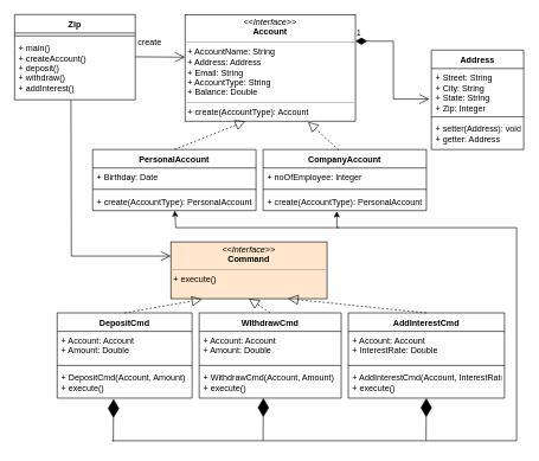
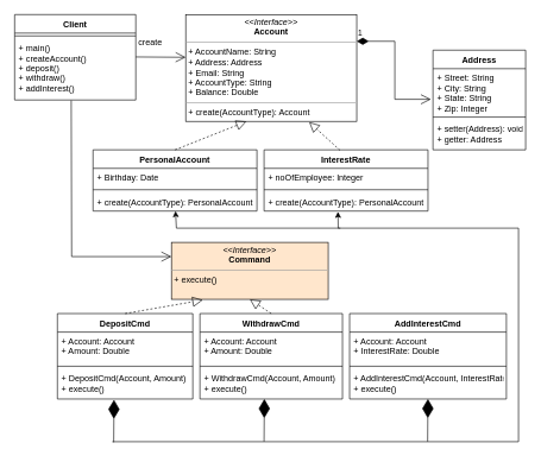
- <mxCell id="33" value="Zip" style="swimlane;fontStyle=1;align=center;verticalAlign=top;childLayout=stackLayout;horizontal=1;startSize=26;horizontalStack=0;resizeParent=1;resizeParentMax=0;resizeLast=0;collapsible=1;marginBottom=0;" parent="1" vertex="1"><mxGeometry x="20" y="20" width="170" height="120" as="geometry" /></mxCell>
+ <mxCell id="33" value="Client" style="swimlane;fontStyle=1;align=center;verticalAlign=top;childLayout=stackLayout;horizontal=1;startSize=26;horizontalStack=0;resizeParent=1;resizeParentMax=0;resizeLast=0;collapsible=1;marginBottom=0;" parent="1" vertex="1"><mxGeometry x="20" y="20" width="170" height="120" as="geometry" /></mxCell>
- <mxCell id="7" value="CompanyAccount" style="swimlane;fontStyle=1;align=center;verticalAlign=top;childLayout=stackLayout;horizontal=1;startSize=26;horizontalStack=0;resizeParent=1;resizeParentMax=0;resizeLast=0;collapsible=1;marginBottom=0;" parent="1" vertex="1"><mxGeometry x="370" y="210" width="230" height="86" as="geometry" /></mxCell>
+ <mxCell id="7" value="InterestRate" style="swimlane;fontStyle=1;align=center;verticalAlign=top;childLayout=stackLayout;horizontal=1;startSize=26;horizontalStack=0;resizeParent=1;resizeParentMax=0;resizeLast=0;collapsible=1;marginBottom=0;" parent="1" vertex="1"><mxGeometry x="370" y="210" width="230" height="86" as="geometry" /></mxCell>
- <mxCell id="32" value="" style="endArrow=block;dashed=1;endFill=0;endSize=12;html=1;rounded=0;exitX=0.5;exitY=0;exitDx=0;exitDy=0;entryX=0.75;entryY=1;entryDx=0;entryDy=0;" parent="1" source="26" target="17" edge="1"><mxGeometry width="160" relative="1" as="geometry"><mxPoint x="490" y="550" as="sourcePoint" /><mxPoint x="650" y="550" as="targetPoint" /></mxGeometry></mxCell>
